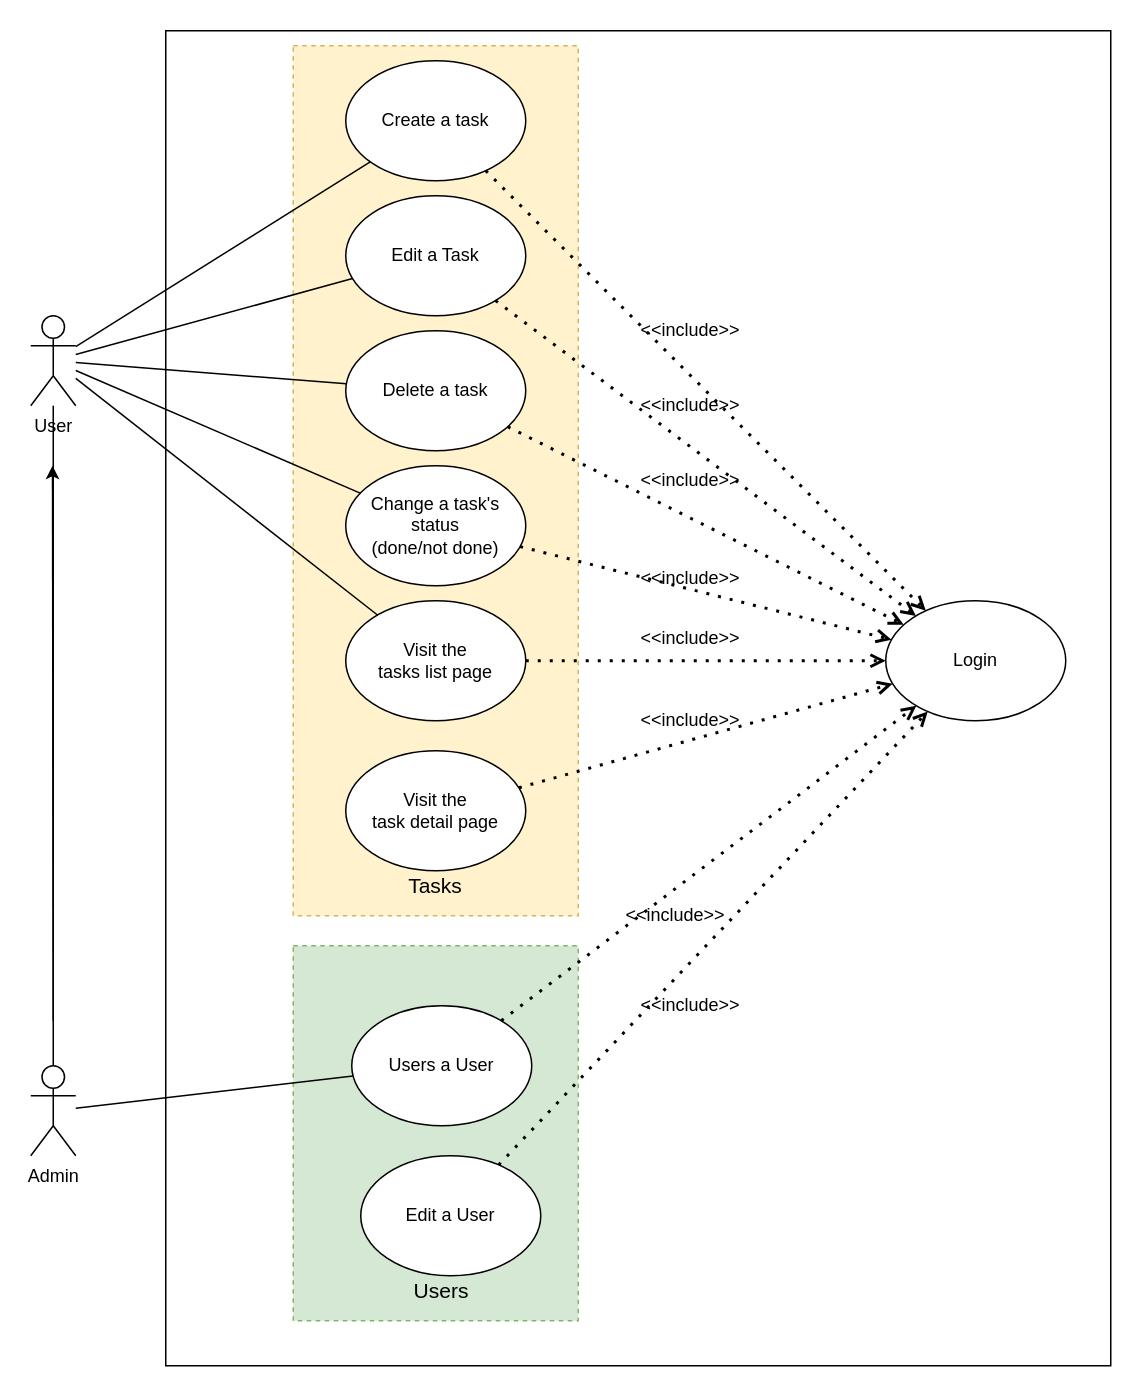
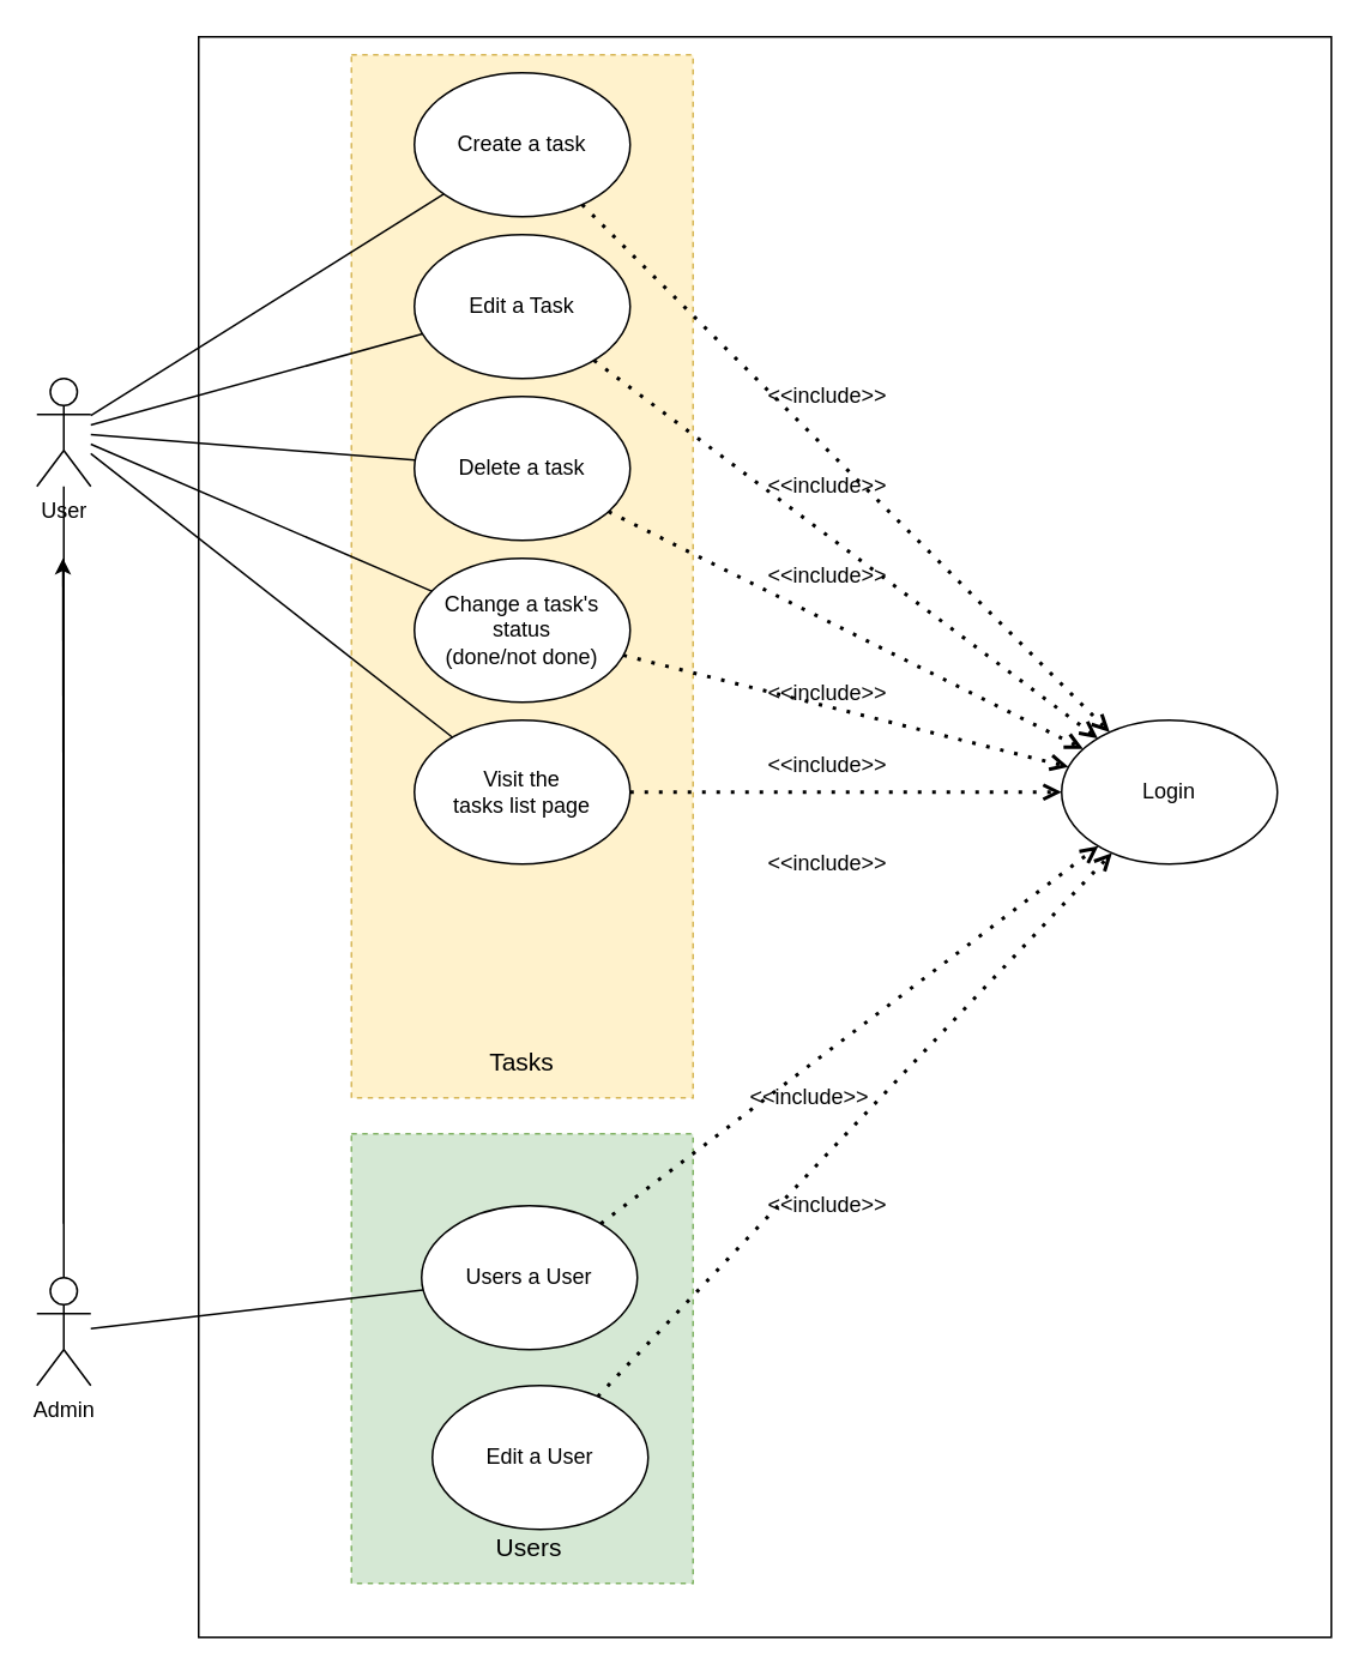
- <mxCell id="37" value="" style="endArrow=open;dashed=1;html=1;dashPattern=1 3;strokeWidth=2;startArrow=none;startFill=0;endFill=0;" parent="1" source="35" target="21" edge="1"><mxGeometry width="50" height="50" relative="1" as="geometry"><mxPoint x="359.988" y="445.8" as="sourcePoint" /><mxPoint x="600.013" y="449.167" as="targetPoint" /></mxGeometry></mxCell>
- <mxCell id="35" value="Visit the &lt;br&gt;task detail page" style="ellipse;whiteSpace=wrap;html=1;" parent="1" vertex="1"><mxGeometry x="230" y="500" width="120" height="80" as="geometry" /></mxCell>
